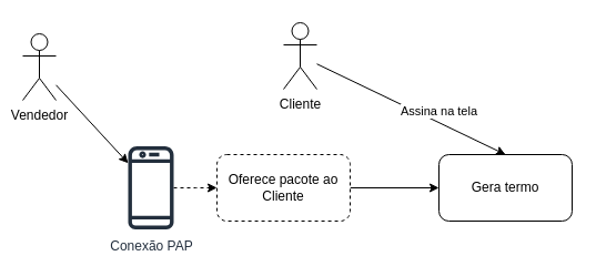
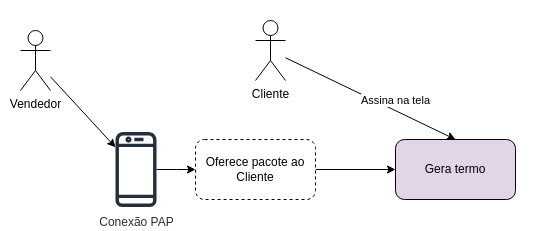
- <mxCell id="3" style="edgeStyle=orthogonalEdgeStyle;rounded=0;orthogonalLoop=1;jettySize=auto;html=1;dashed=1;" edge="1" parent="1" source="4" target="7"><mxGeometry relative="1" as="geometry" /></mxCell>
+ <mxCell id="3" style="edgeStyle=orthogonalEdgeStyle;rounded=0;orthogonalLoop=1;jettySize=auto;html=1;" edge="1" parent="1" source="4" target="7"><mxGeometry relative="1" as="geometry" /></mxCell>
- <mxCell id="8" value="Gera termo" style="whiteSpace=wrap;html=1;rounded=1;" vertex="1" parent="1"><mxGeometry x="395" y="139" width="120" height="60" as="geometry" /></mxCell>
+ <mxCell id="8" value="Gera termo" style="whiteSpace=wrap;html=1;rounded=1;fillColor=#e1d5e7;" vertex="1" parent="1"><mxGeometry x="395" y="139" width="120" height="60" as="geometry" /></mxCell>
